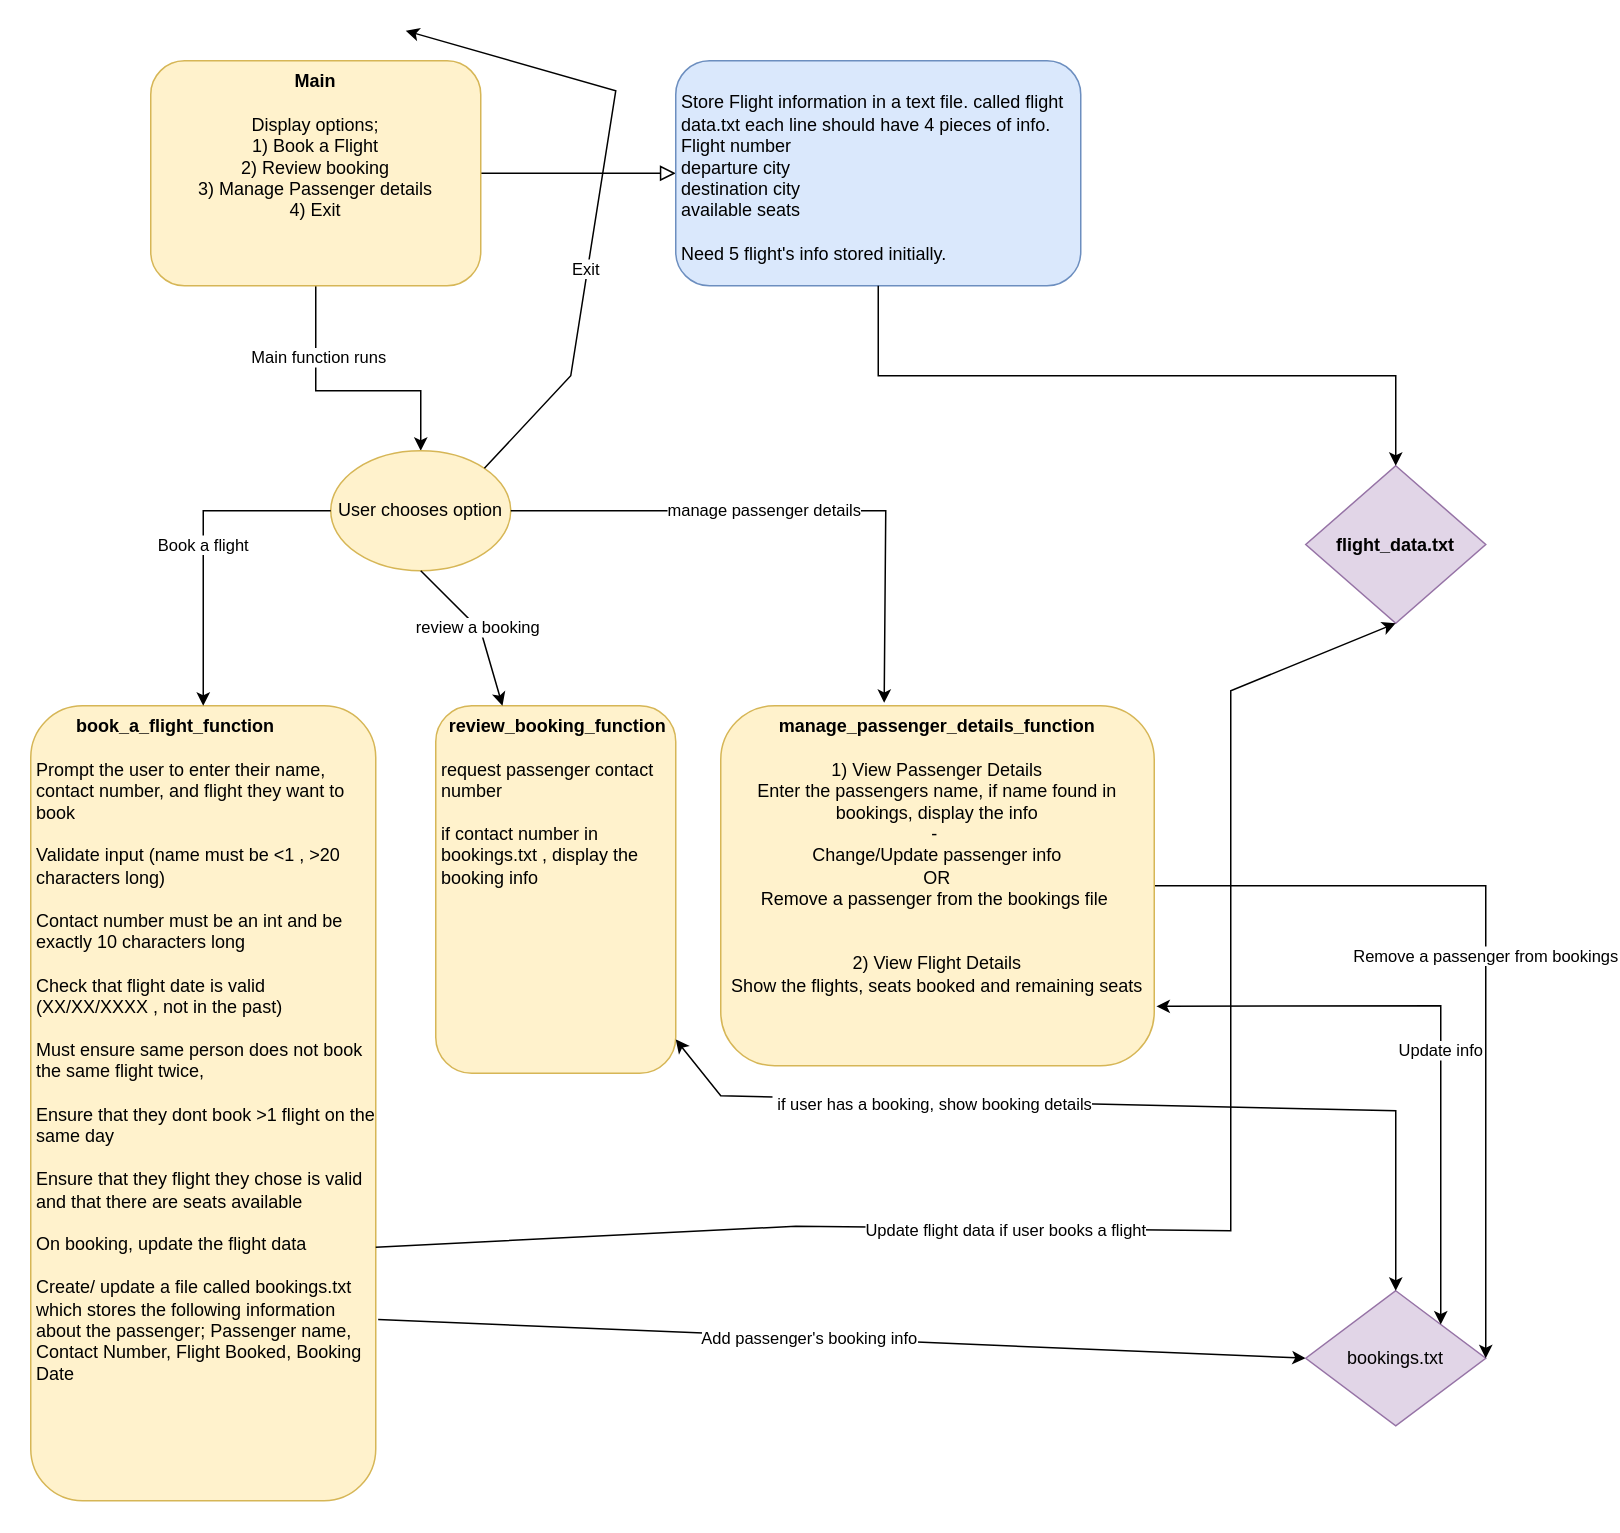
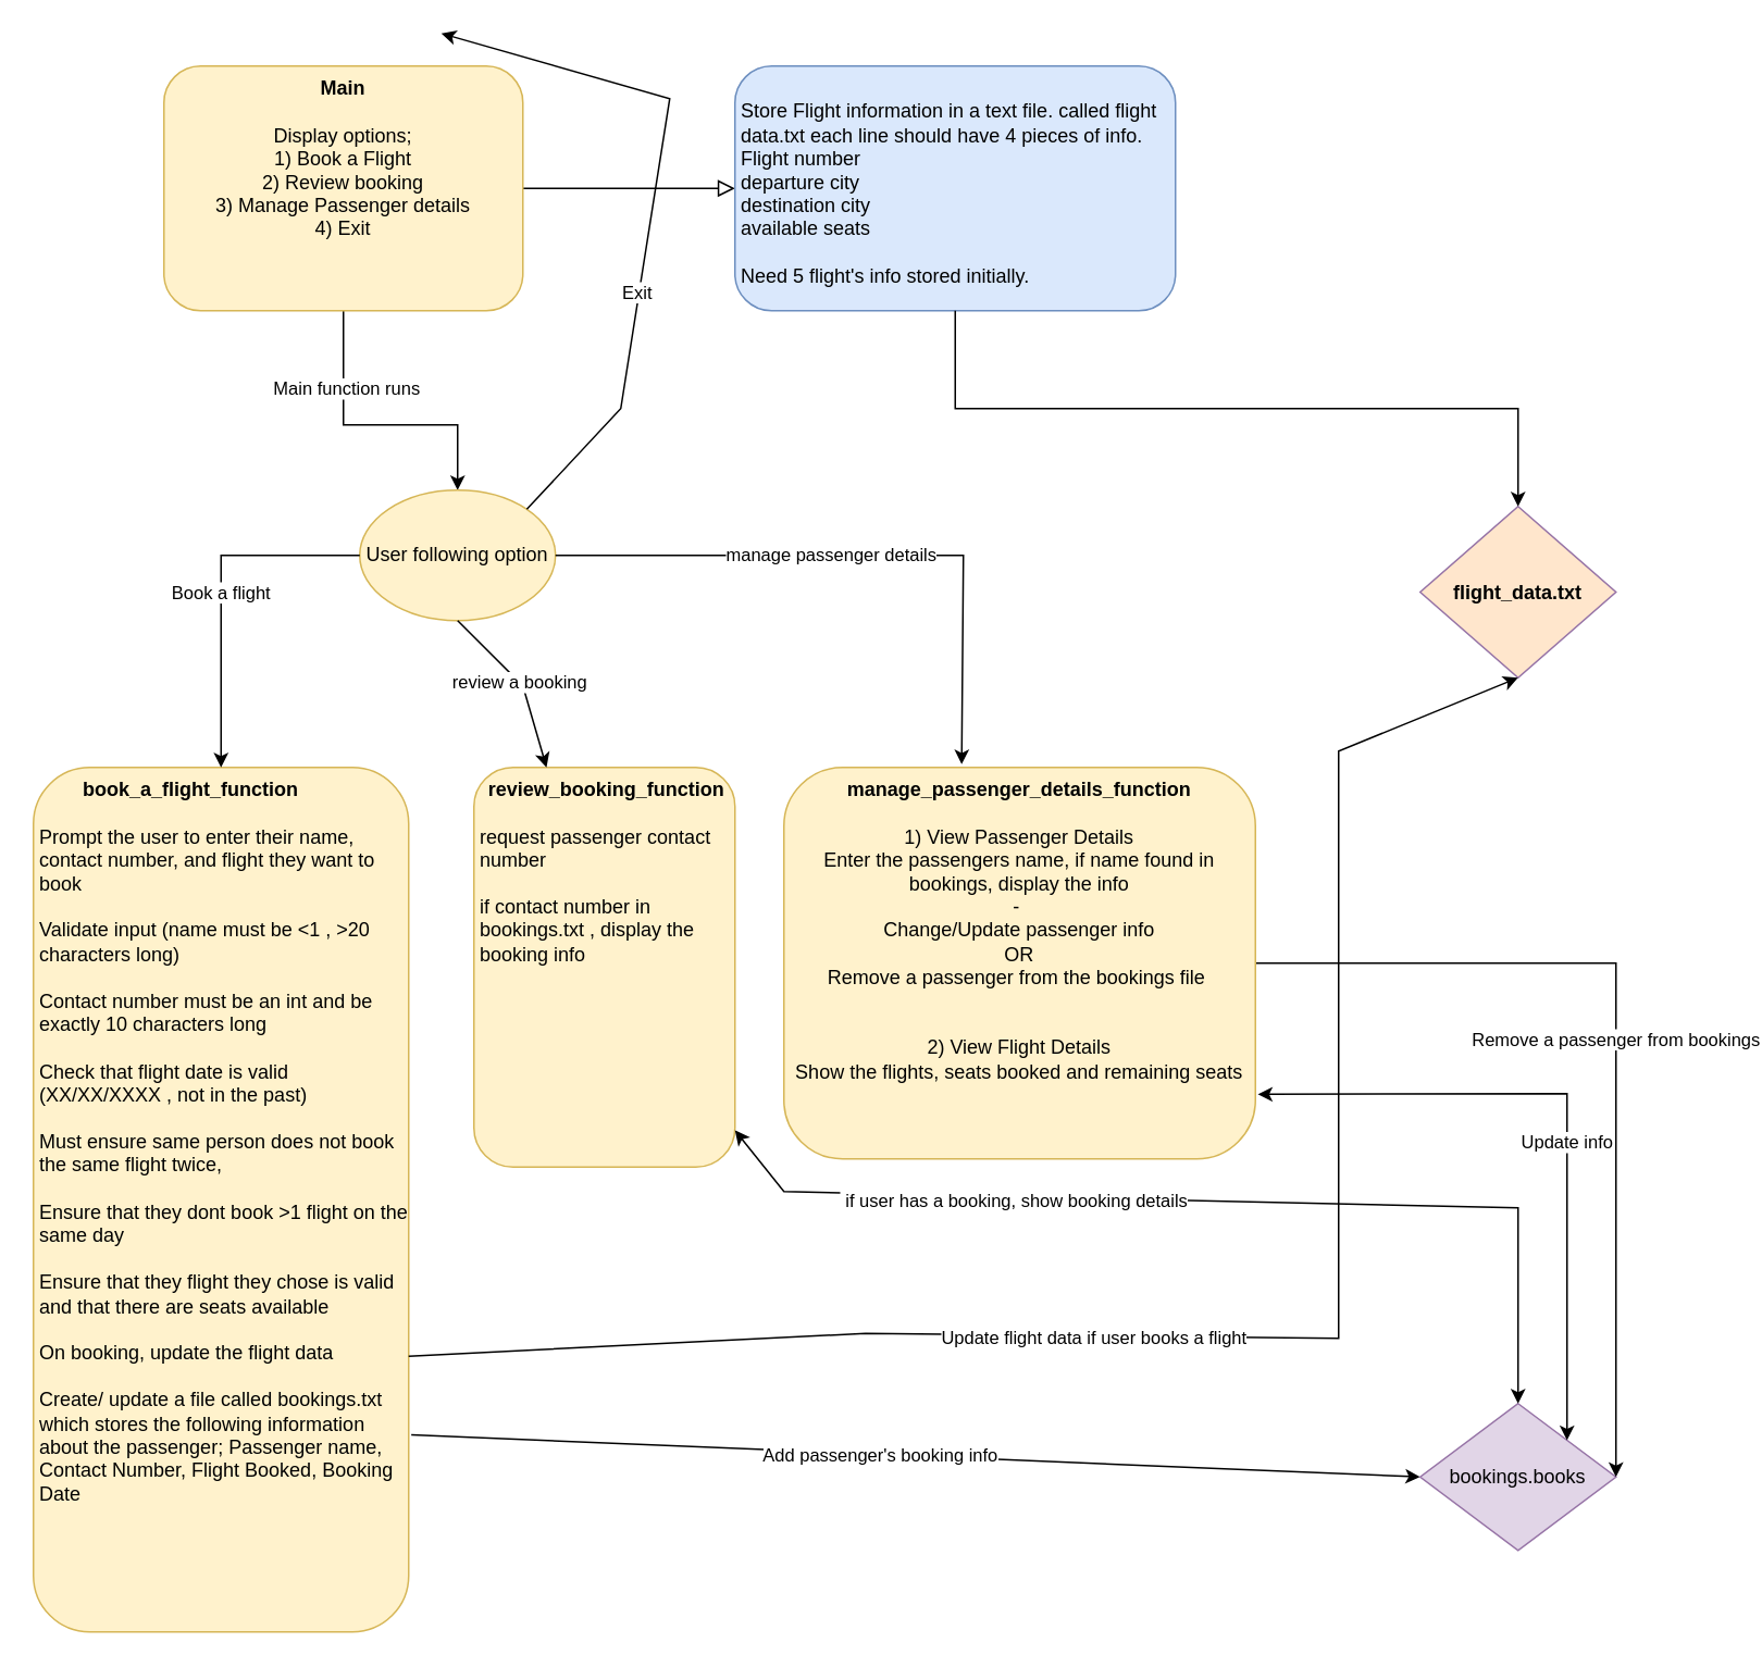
- <mxCell id="9" value="User chooses option" style="ellipse;whiteSpace=wrap;html=1;fillColor=#fff2cc;strokeColor=#d6b656;" vertex="1" parent="1"><mxGeometry x="220" y="300" width="120" height="80" as="geometry" /></mxCell>
+ <mxCell id="9" value="User following option" style="ellipse;whiteSpace=wrap;html=1;fillColor=#fff2cc;strokeColor=#d6b656;" vertex="1" parent="1"><mxGeometry x="220" y="300" width="120" height="80" as="geometry" /></mxCell>
- <mxCell id="7" value="&lt;b&gt;flight_data.txt&lt;/b&gt;" style="rhombus;whiteSpace=wrap;html=1;fillColor=#e1d5e7;strokeColor=#9673a6;" vertex="1" parent="1"><mxGeometry x="870" y="310" width="120" height="105" as="geometry" /></mxCell>
+ <mxCell id="7" value="&lt;b&gt;flight_data.txt&lt;/b&gt;" style="rhombus;whiteSpace=wrap;html=1;fillColor=#ffe6cc;strokeColor=#9673a6;" vertex="1" parent="1"><mxGeometry x="870" y="310" width="120" height="105" as="geometry" /></mxCell>
- <mxCell id="20" value="bookings.txt" style="rhombus;whiteSpace=wrap;html=1;fillColor=#e1d5e7;strokeColor=#9673a6;" vertex="1" parent="1"><mxGeometry x="870" y="860" width="120" height="90" as="geometry" /></mxCell>
+ <mxCell id="20" value="bookings.books" style="rhombus;whiteSpace=wrap;html=1;fillColor=#e1d5e7;strokeColor=#9673a6;" vertex="1" parent="1"><mxGeometry x="870" y="860" width="120" height="90" as="geometry" /></mxCell>
